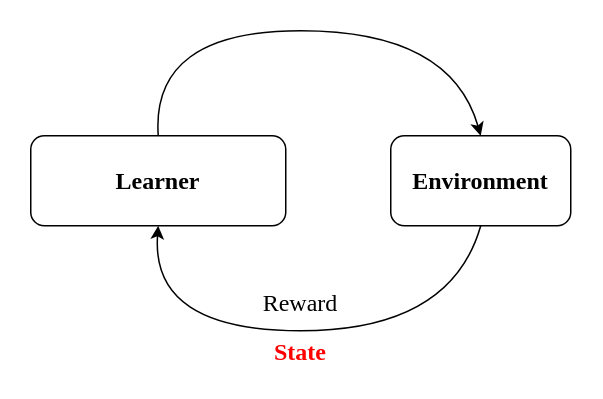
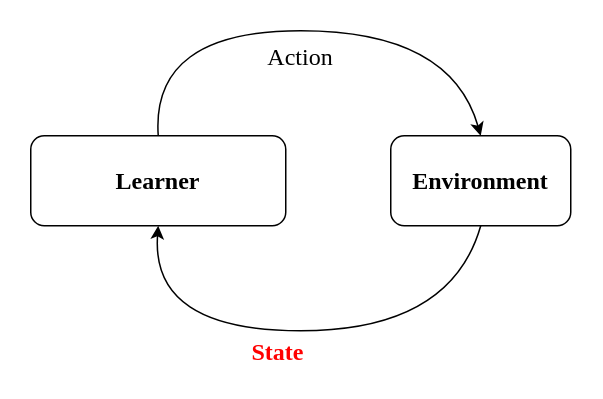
+ <mxCell id="6" value="&lt;font face=&quot;Times New Roman&quot; style=&quot;font-size: 16px;&quot;&gt;Action&lt;/font&gt;" style="text;html=1;strokeColor=none;fillColor=none;align=center;verticalAlign=middle;whiteSpace=wrap;rounded=0;fontSize=16;" parent="1" vertex="1"><mxGeometry x="180" y="27" width="40" height="20" as="geometry" /></mxCell>
- <mxCell id="7" value="&lt;font face=&quot;Times New Roman&quot; style=&quot;font-size: 16px&quot;&gt;Reward&lt;/font&gt;" style="text;html=1;strokeColor=none;fillColor=none;align=center;verticalAlign=middle;whiteSpace=wrap;rounded=0;fontSize=16;" parent="1" vertex="1"><mxGeometry x="180" y="191" width="40" height="20" as="geometry" /></mxCell>
- <mxCell id="8" value="&lt;b&gt;&lt;font face=&quot;Times New Roman&quot; color=&quot;#ff0000&quot;&gt;State&lt;/font&gt;&lt;/b&gt;" style="text;html=1;strokeColor=none;fillColor=none;align=center;verticalAlign=middle;whiteSpace=wrap;rounded=0;fontSize=16;" vertex="1" parent="1"><mxGeometry x="180" y="224" width="40" height="20" as="geometry" /></mxCell>
+ <mxCell id="8" value="&lt;b&gt;&lt;font face=&quot;Times New Roman&quot; color=&quot;#ff0000&quot;&gt;State&lt;/font&gt;&lt;/b&gt;" style="text;html=1;strokeColor=none;fillColor=none;align=center;verticalAlign=middle;whiteSpace=wrap;rounded=0;fontSize=16;" vertex="1" parent="1"><mxGeometry x="165" y="224" width="40" height="20" as="geometry" /></mxCell>
